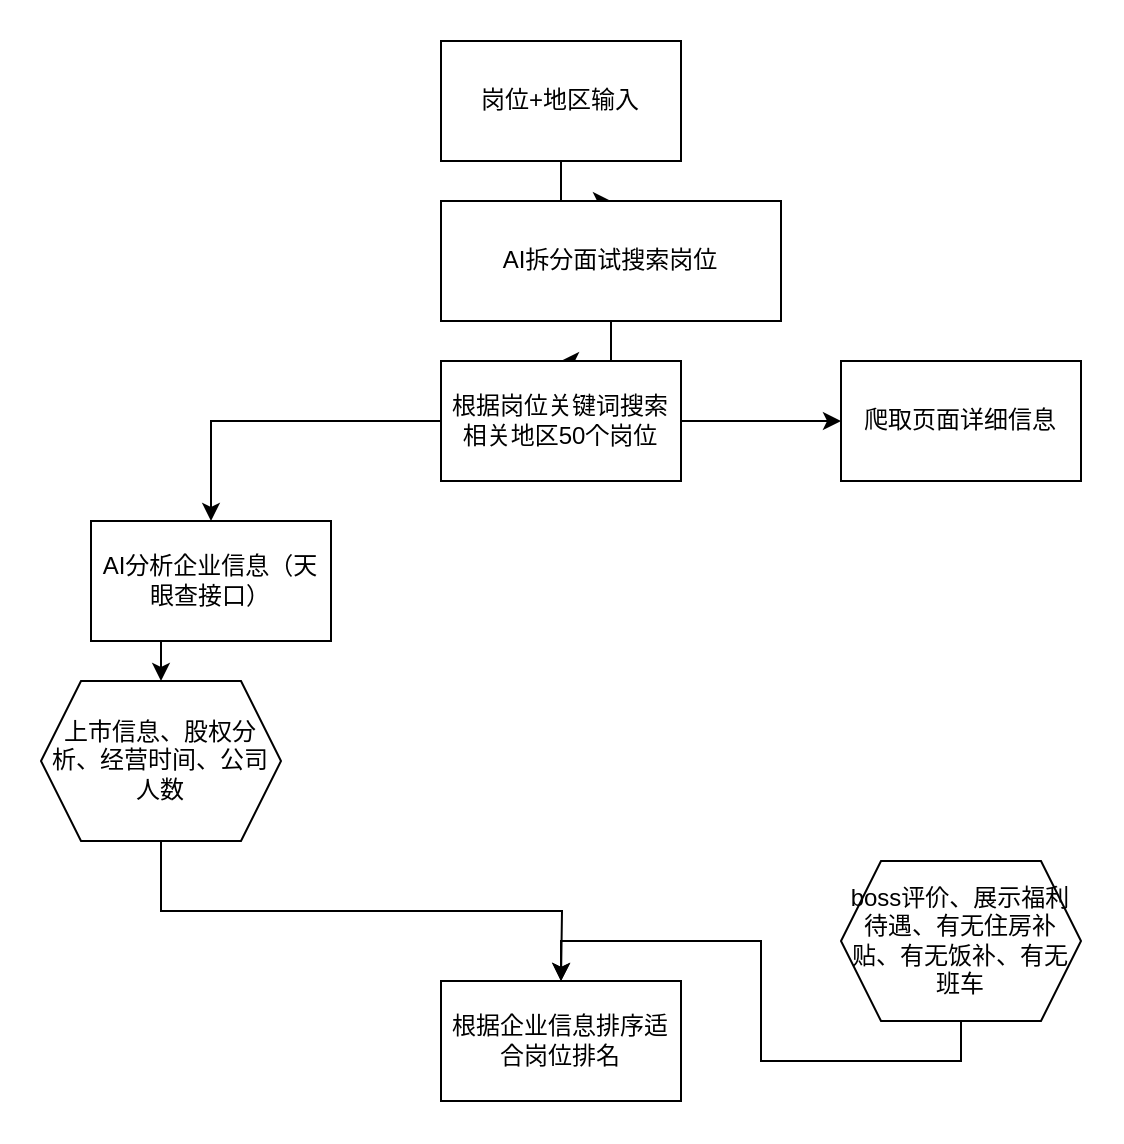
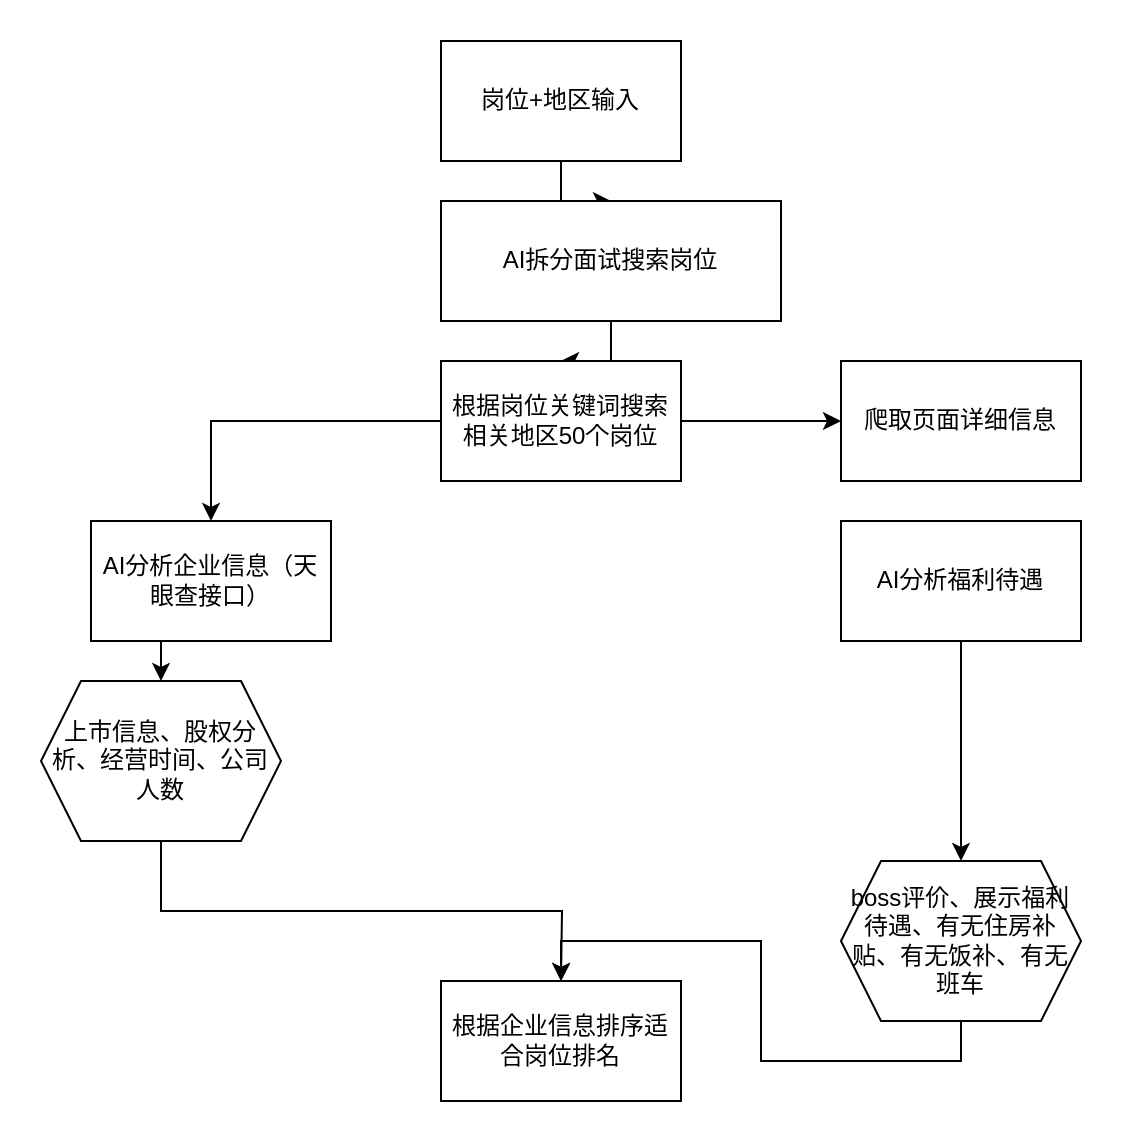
+ <mxCell id="16" value="AI分析福利待遇" style="whiteSpace=wrap;html=1;rounded=0;" vertex="1" parent="1"><mxGeometry x="420" y="260" width="120" height="60" as="geometry" /></mxCell>
+ <mxCell id="15" value="" style="edgeStyle=orthogonalEdgeStyle;rounded=0;orthogonalLoop=1;jettySize=auto;html=1;" edge="1" parent="1" source="16" target="18"><mxGeometry relative="1" as="geometry" /></mxCell>
